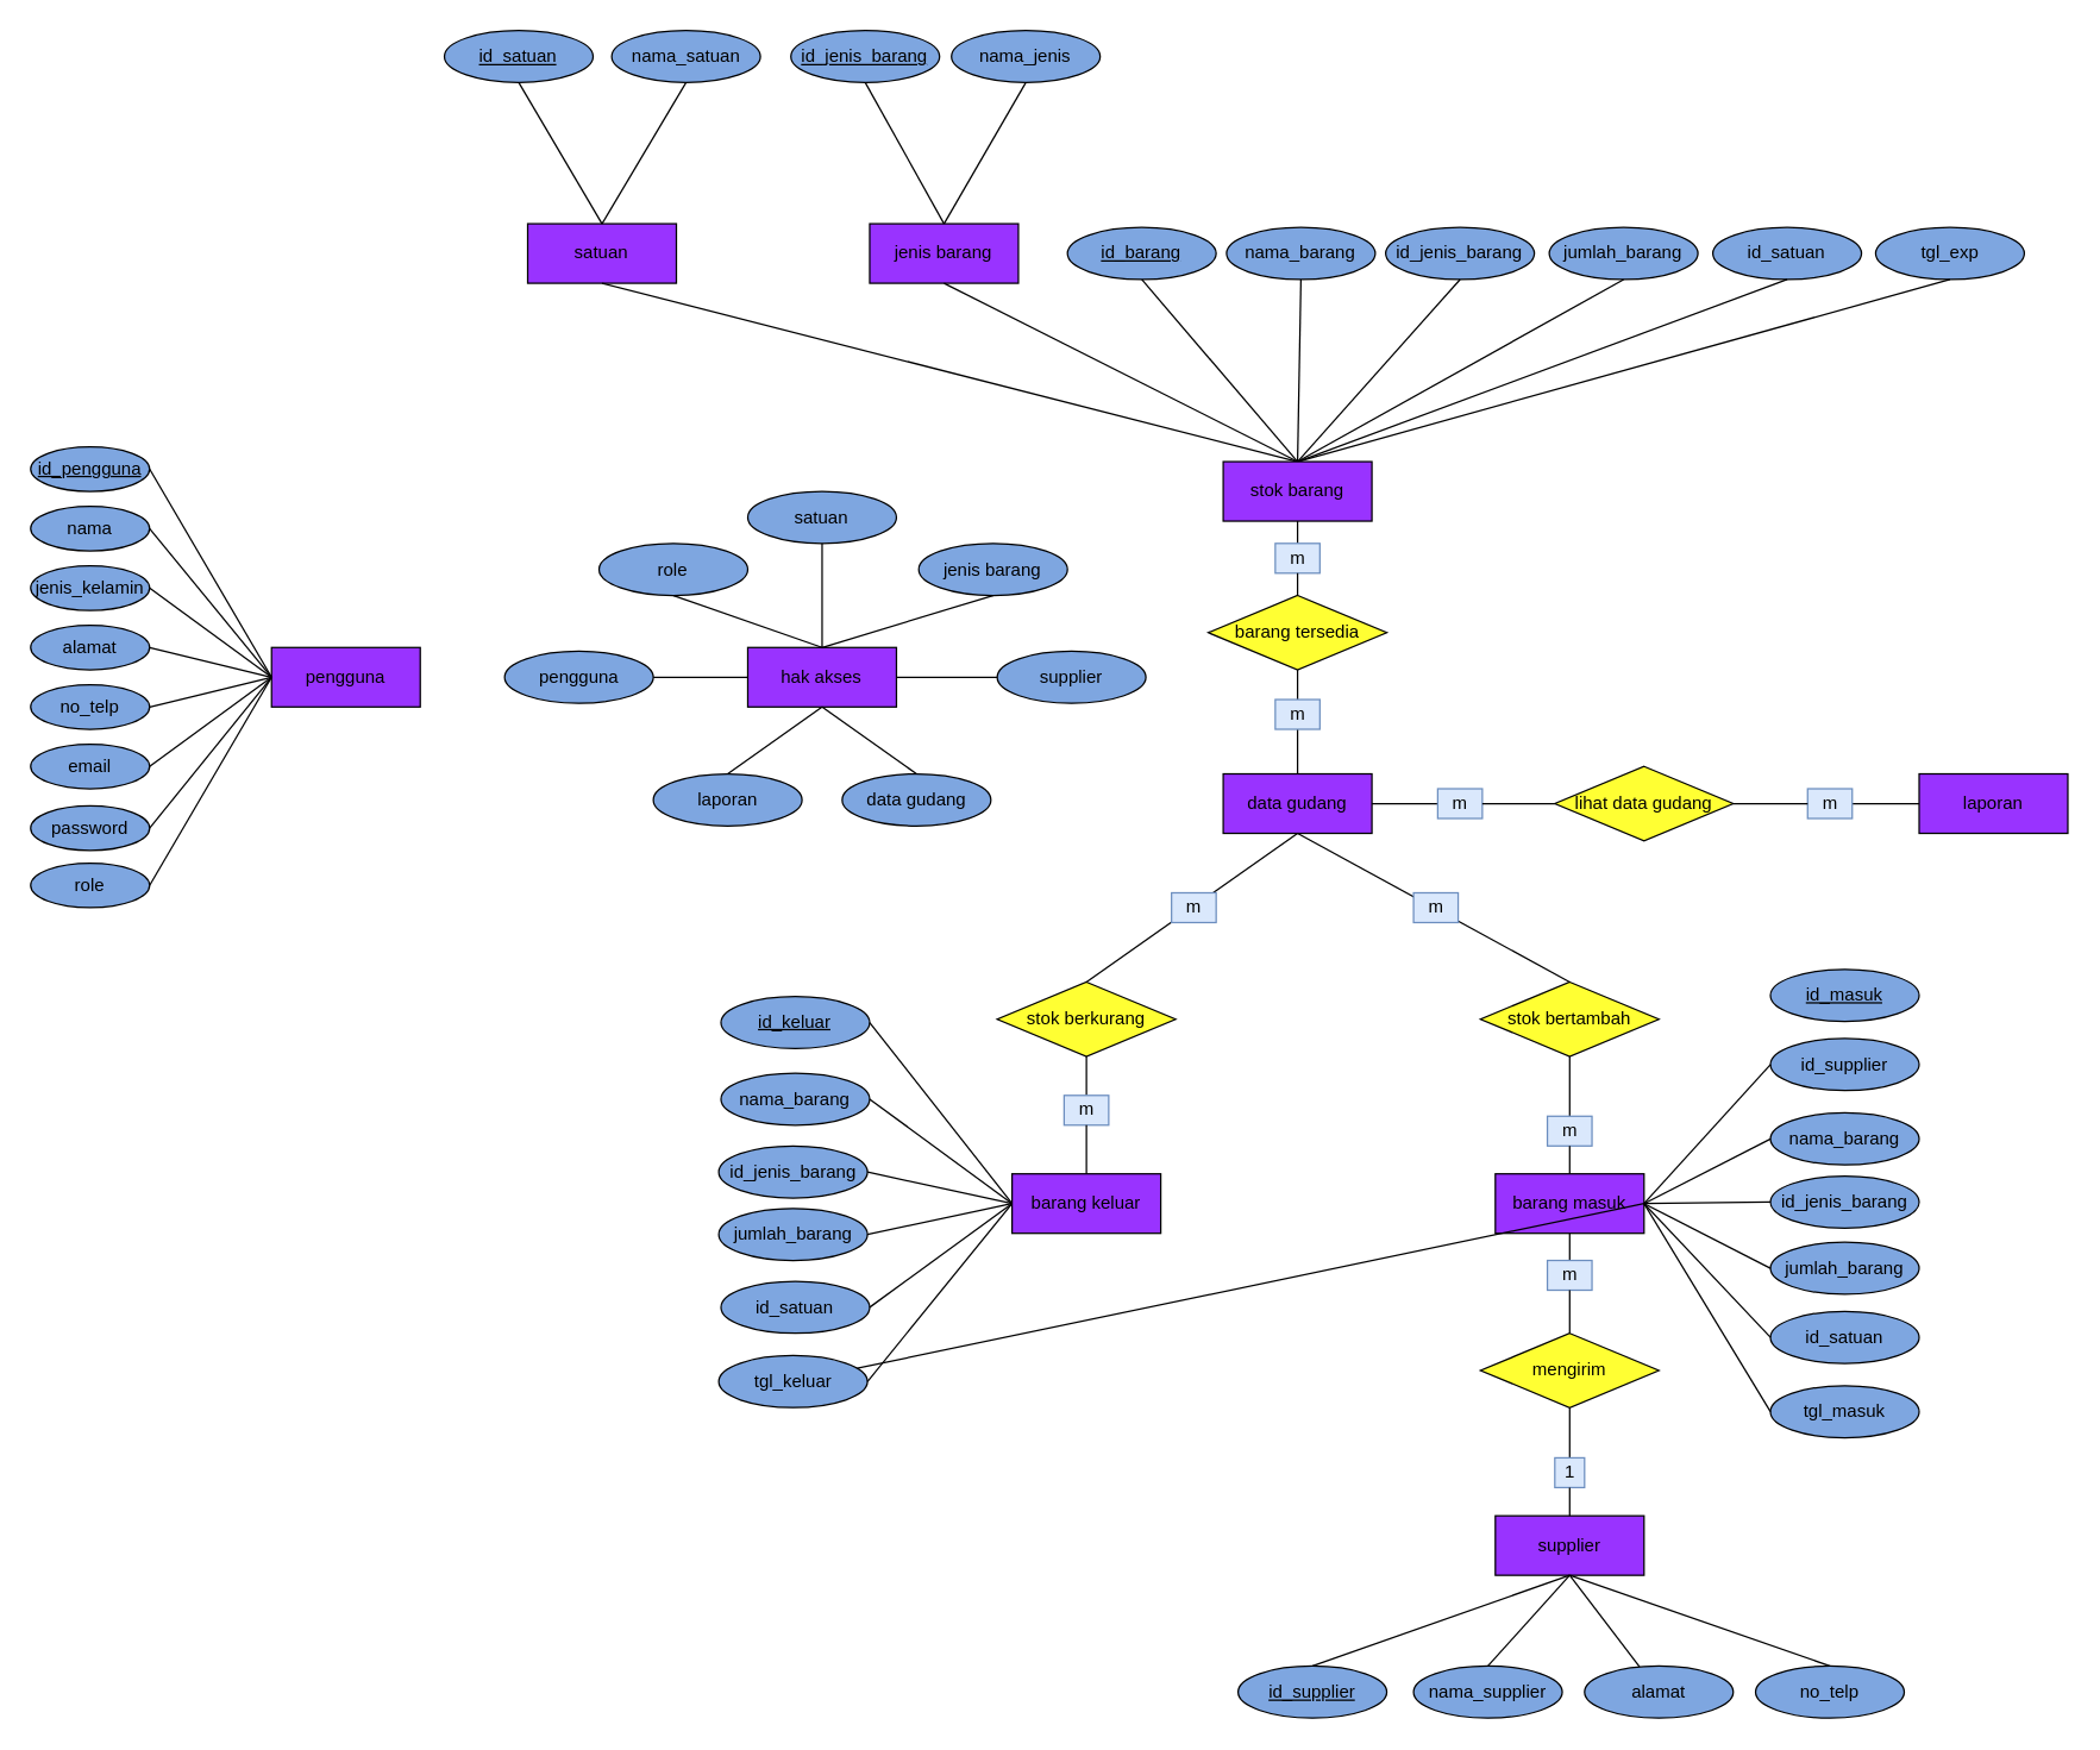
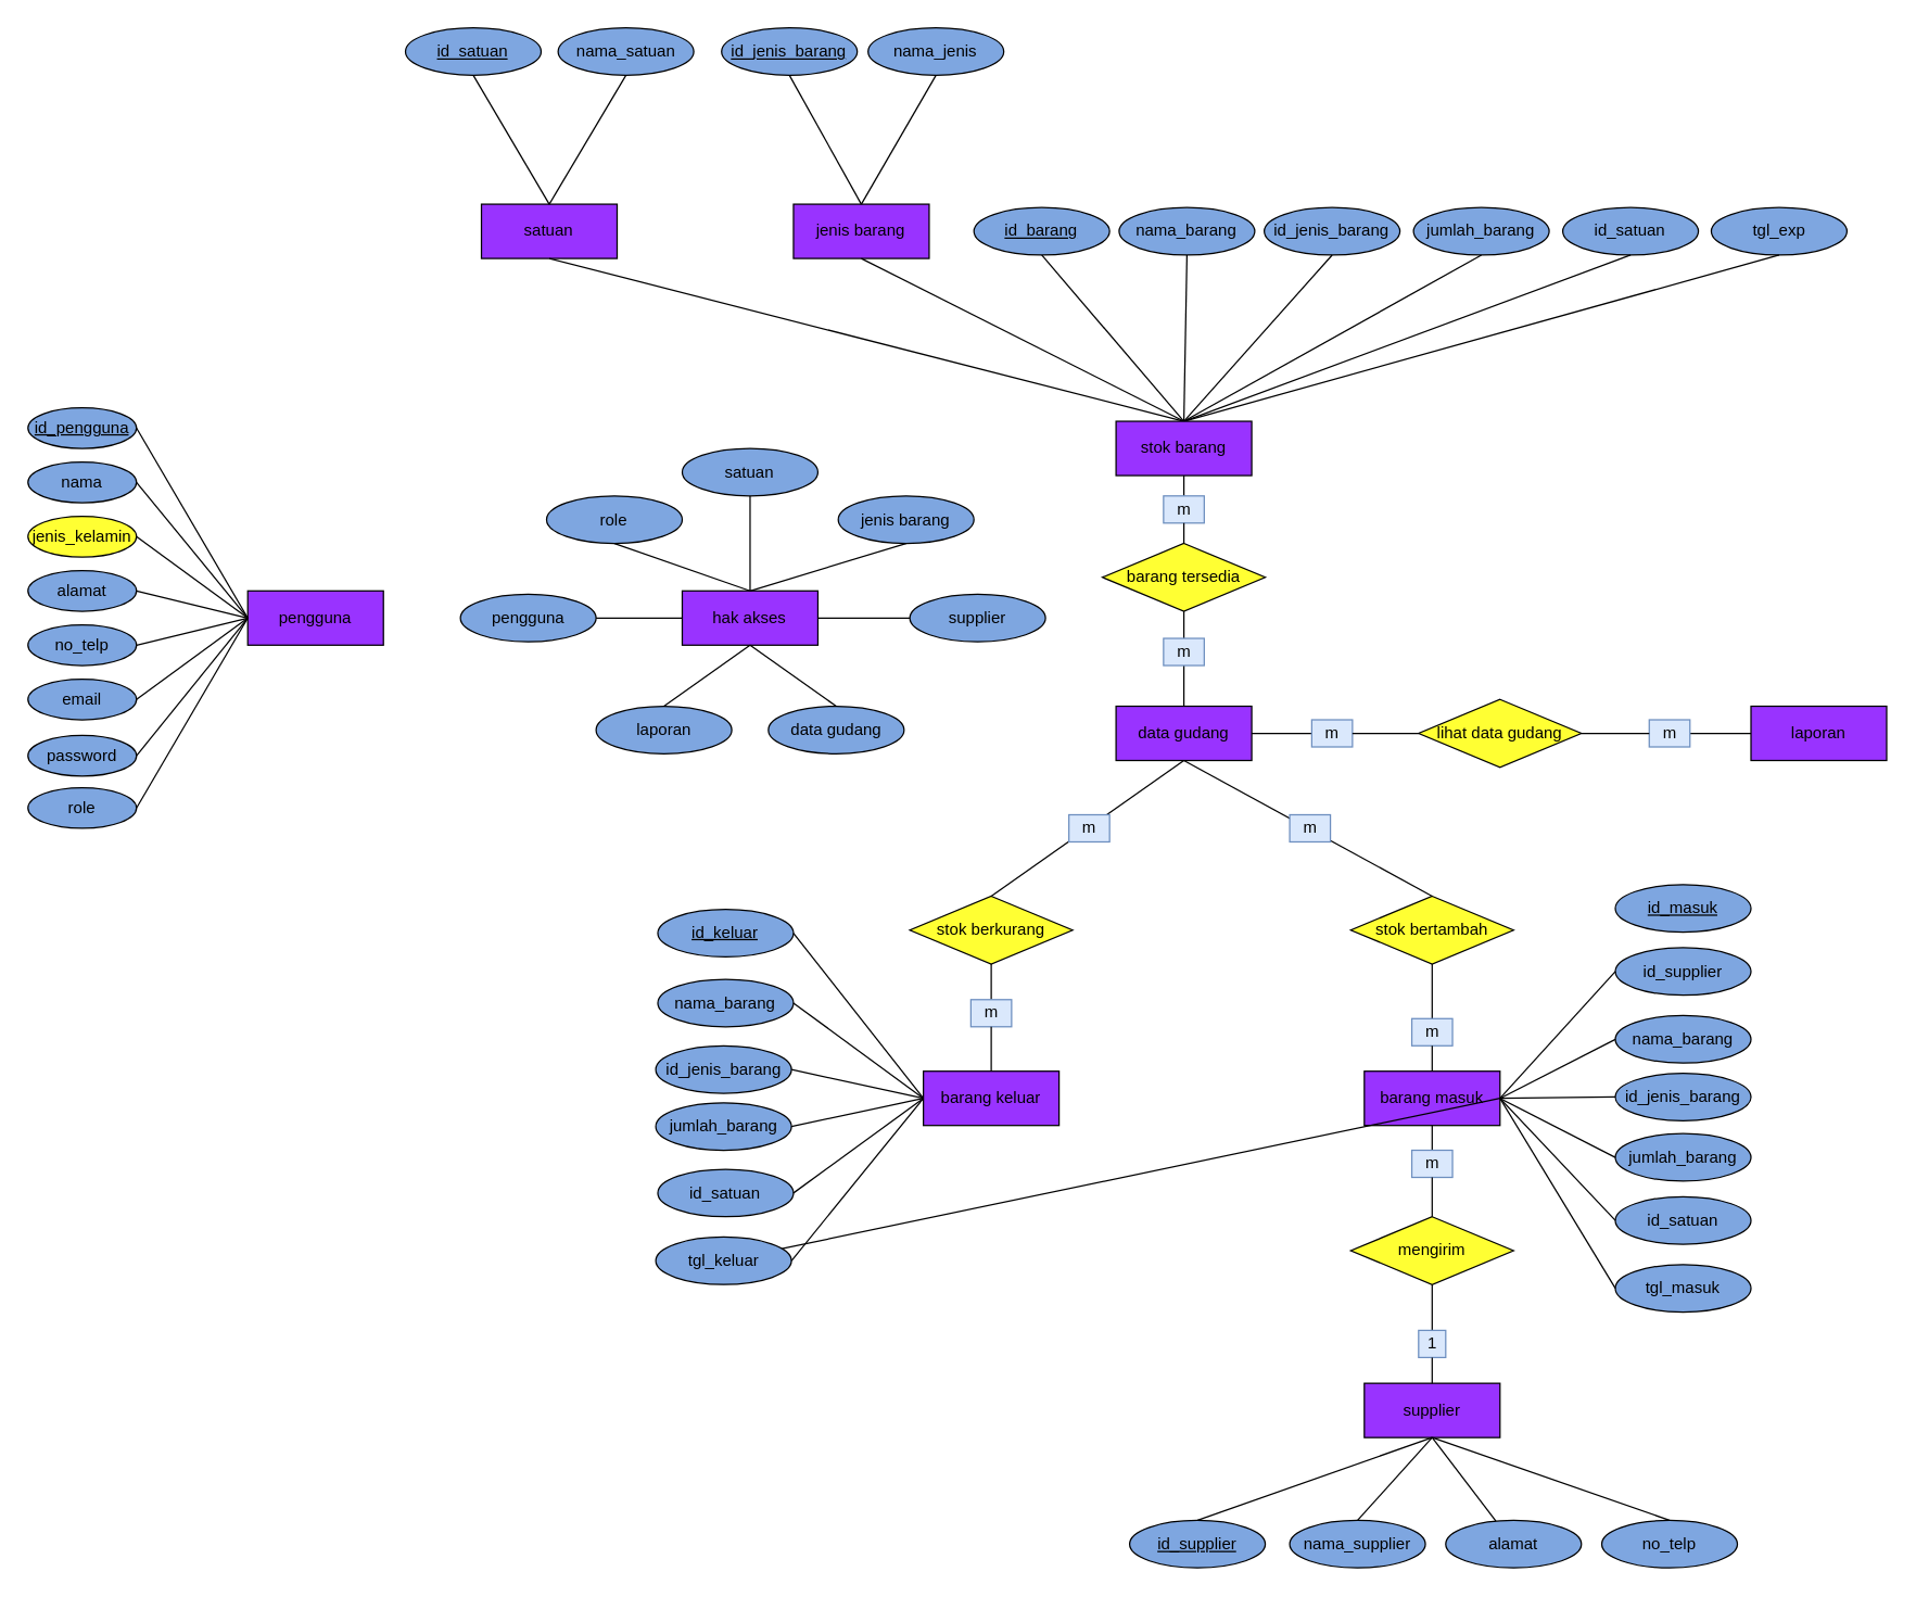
- <mxCell id="16" value="jenis_kelamin" style="ellipse;whiteSpace=wrap;html=1;fillColor=#7EA6E0;" parent="1" vertex="1"><mxGeometry x="20" y="380" width="80" height="30" as="geometry" /></mxCell>
+ <mxCell id="16" value="jenis_kelamin" style="ellipse;whiteSpace=wrap;html=1;fillColor=#ffff33;" parent="1" vertex="1"><mxGeometry x="20" y="380" width="80" height="30" as="geometry" /></mxCell>
